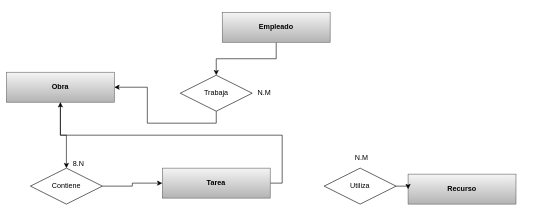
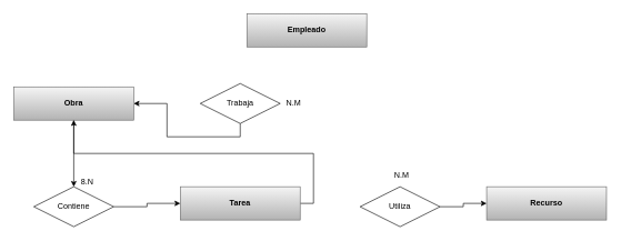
- <mxCell id="2" style="edgeStyle=orthogonalEdgeStyle;rounded=0;orthogonalLoop=1;jettySize=auto;html=1;exitX=0.5;exitY=1;exitDx=0;exitDy=0;" edge="1" parent="1" source="3" target="12"><mxGeometry relative="1" as="geometry" /></mxCell>
- <mxCell id="6" value="&lt;b&gt;Obra&lt;/b&gt;" style="rounded=0;whiteSpace=wrap;html=1;fillColor=#f5f5f5;strokeColor=#666666;gradientColor=#b3b3b3;" vertex="1" parent="1"><mxGeometry x="10" y="120" width="180" height="50" as="geometry" /></mxCell>
+ <mxCell id="6" value="&lt;b&gt;Obra&lt;/b&gt;" style="rounded=0;whiteSpace=wrap;html=1;fillColor=#f5f5f5;strokeColor=#666666;gradientColor=#b3b3b3;" vertex="1" parent="1"><mxGeometry x="20" y="130" width="180" height="50" as="geometry" /></mxCell>
- <mxCell id="4" value="&lt;b&gt;Recurso&lt;/b&gt;" style="rounded=0;whiteSpace=wrap;html=1;fillColor=#f5f5f5;gradientColor=#b3b3b3;strokeColor=#666666;" vertex="1" parent="1"><mxGeometry x="680" y="290" width="180" height="50" as="geometry" /></mxCell>
+ <mxCell id="4" value="&lt;b&gt;Recurso&lt;/b&gt;" style="rounded=0;whiteSpace=wrap;html=1;fillColor=#f5f5f5;gradientColor=#b3b3b3;strokeColor=#666666;" vertex="1" parent="1"><mxGeometry x="730" y="280" width="180" height="50" as="geometry" /></mxCell>
